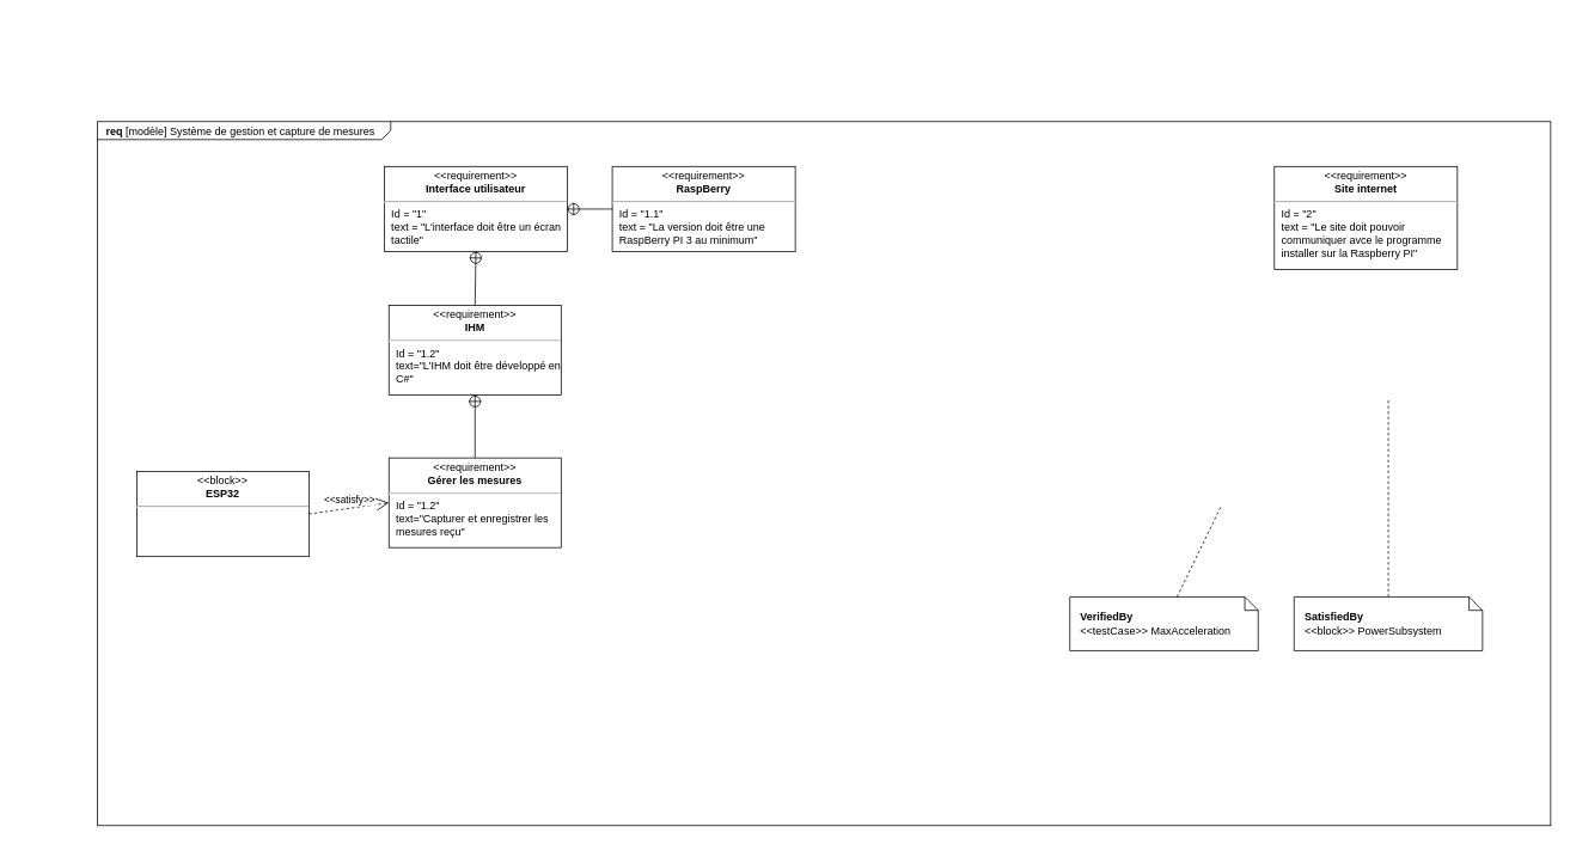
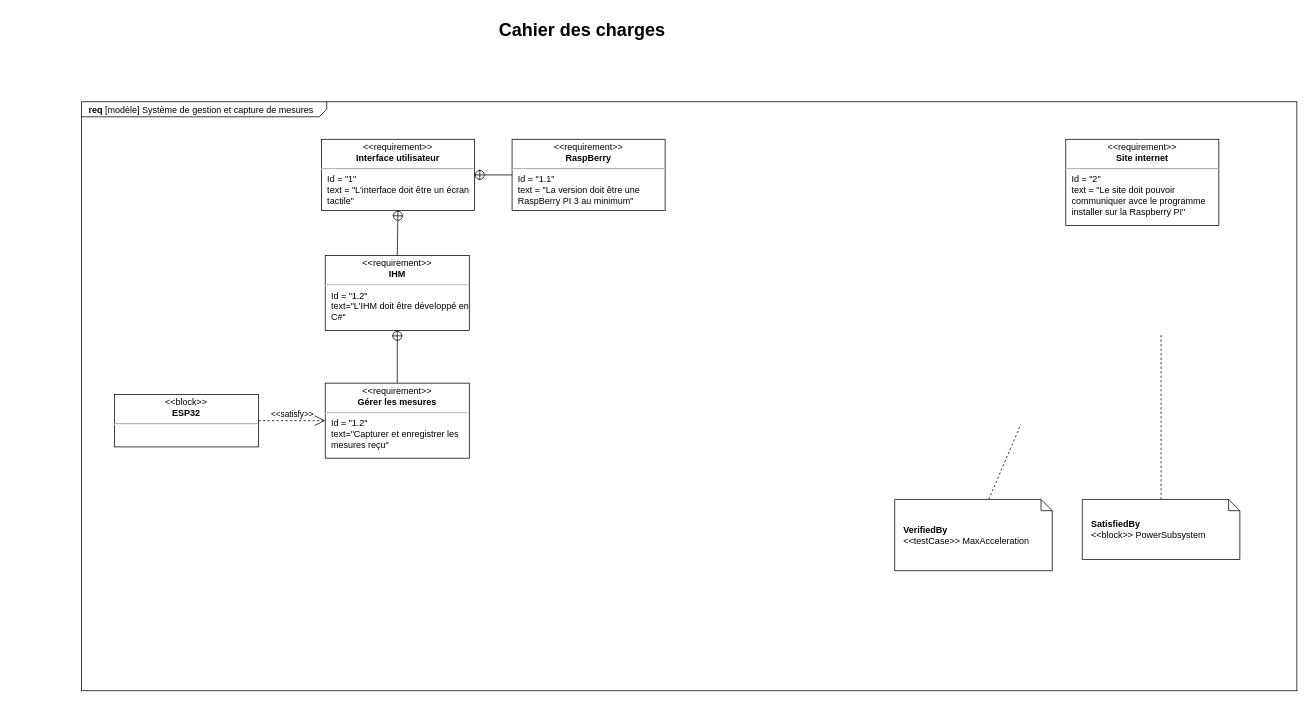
+ <mxCell id="7" value="Cahier des charges" style="text;strokeColor=none;fillColor=none;html=1;fontSize=24;fontStyle=1;verticalAlign=middle;align=center;" parent="1" vertex="1"><mxGeometry x="20" y="20" width="1510" height="40" as="geometry" /></mxCell>
- <mxCell id="15" value="&lt;p style=&quot;margin: 0px ; margin-top: 4px ; text-align: center&quot;&gt;&amp;lt;&amp;lt;block&amp;gt;&amp;gt;&lt;br&gt;&lt;b&gt;ESP32&lt;/b&gt;&lt;/p&gt;&lt;hr&gt;&lt;p style=&quot;margin: 0px ; margin-left: 8px ; text-align: left&quot;&gt;&lt;br&gt;&lt;/p&gt;" style="shape=rect;html=1;overflow=fill;whiteSpace=wrap;" vertex="1" parent="1"><mxGeometry x="152" y="525" width="192" height="95" as="geometry" /></mxCell>
+ <mxCell id="15" value="&lt;p style=&quot;margin: 0px ; margin-top: 4px ; text-align: center&quot;&gt;&amp;lt;&amp;lt;block&amp;gt;&amp;gt;&lt;br&gt;&lt;b&gt;ESP32&lt;/b&gt;&lt;/p&gt;&lt;hr&gt;&lt;p style=&quot;margin: 0px ; margin-left: 8px ; text-align: left&quot;&gt;&lt;br&gt;&lt;/p&gt;" style="shape=rect;html=1;overflow=fill;whiteSpace=wrap;" vertex="1" parent="1"><mxGeometry x="152" y="525" width="192" height="70" as="geometry" /></mxCell>
- <mxCell id="4" value="&lt;b&gt;VerifiedBy&lt;/b&gt;&lt;div&gt;&amp;lt;&amp;lt;testCase&amp;gt;&amp;gt; MaxAcceleration&lt;/div&gt;" style="shape=note;size=15;align=left;spacingLeft=10;html=1;whiteSpace=wrap;strokeWidth=1;fontSize=12;" parent="1" vertex="1"><mxGeometry x="1192" y="665" width="210" height="60" as="geometry" /></mxCell>
+ <mxCell id="4" value="&lt;b&gt;VerifiedBy&lt;/b&gt;&lt;div&gt;&amp;lt;&amp;lt;testCase&amp;gt;&amp;gt; MaxAcceleration&lt;/div&gt;" style="shape=note;size=15;align=left;spacingLeft=10;html=1;whiteSpace=wrap;strokeWidth=1;fontSize=12;" parent="1" vertex="1"><mxGeometry x="1192" y="665" width="210" height="95" as="geometry" /></mxCell>
- <mxCell id="6" value="&lt;b&gt;SatisfiedBy&lt;/b&gt;&lt;div&gt;&amp;lt;&amp;lt;block&amp;gt;&amp;gt; PowerSubsystem&lt;/div&gt;" style="shape=note;size=15;align=left;spacingLeft=10;html=1;whiteSpace=wrap;strokeWidth=1;fontSize=12;" parent="1" vertex="1"><mxGeometry x="1442" y="665" width="210" height="60" as="geometry" /></mxCell>
+ <mxCell id="6" value="&lt;b&gt;SatisfiedBy&lt;/b&gt;&lt;div&gt;&amp;lt;&amp;lt;block&amp;gt;&amp;gt; PowerSubsystem&lt;/div&gt;" style="shape=note;size=15;align=left;spacingLeft=10;html=1;whiteSpace=wrap;strokeWidth=1;fontSize=12;" parent="1" vertex="1"><mxGeometry x="1442" y="665" width="210" height="80" as="geometry" /></mxCell>
